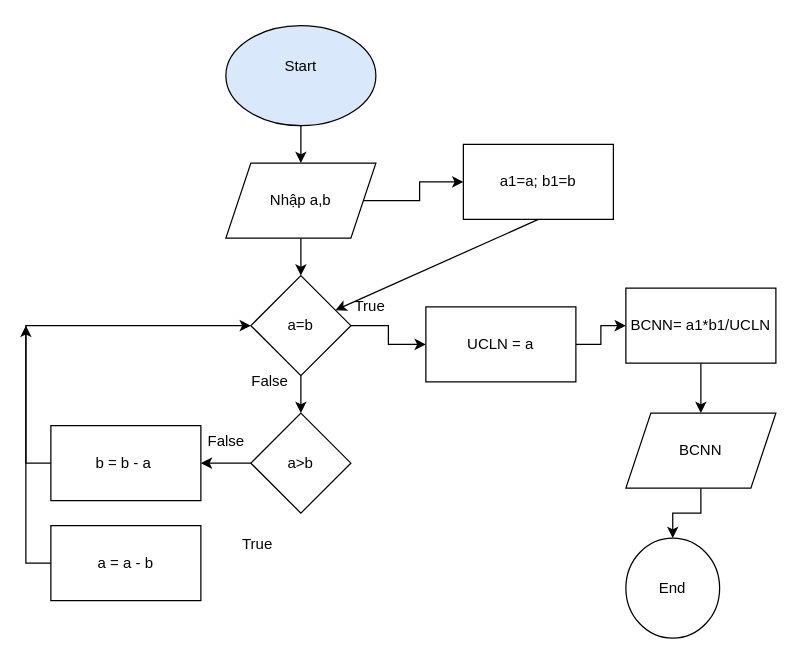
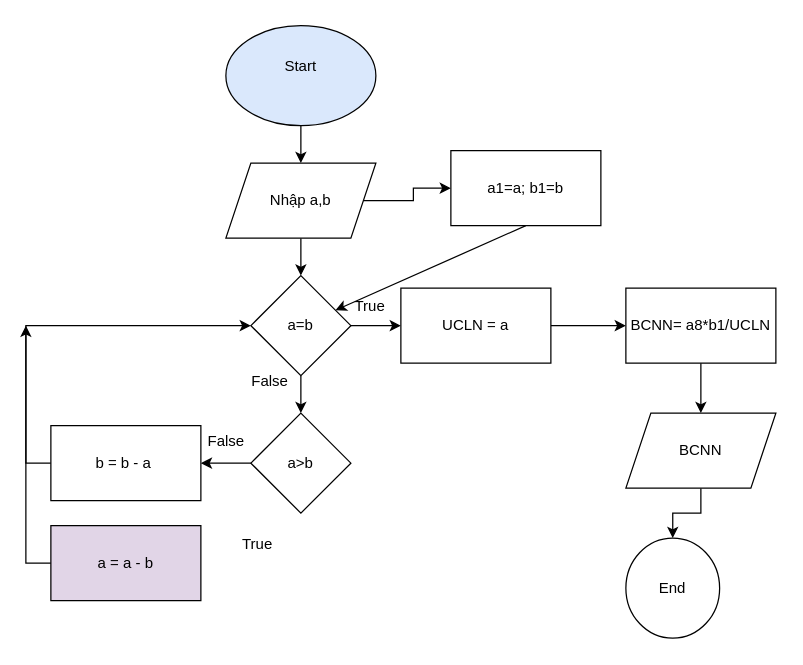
- <mxCell id="27" value="a1=a; b1=b" style="rounded=0;whiteSpace=wrap;html=1;" vertex="1" parent="1"><mxGeometry x="370" y="115" width="120" height="60" as="geometry" /></mxCell>
+ <mxCell id="27" value="a1=a; b1=b" style="rounded=0;whiteSpace=wrap;html=1;" vertex="1" parent="1"><mxGeometry x="360" y="120" width="120" height="60" as="geometry" /></mxCell>
- <mxCell id="23" value="BCNN= a1*b1/UCLN" style="rounded=0;whiteSpace=wrap;html=1;" vertex="1" parent="1"><mxGeometry x="500" y="230" width="120" height="60" as="geometry" /></mxCell>
+ <mxCell id="23" value="BCNN= a8*b1/UCLN" style="rounded=0;whiteSpace=wrap;html=1;" vertex="1" parent="1"><mxGeometry x="500" y="230" width="120" height="60" as="geometry" /></mxCell>
- <mxCell id="11" value="UCLN = a" style="rounded=0;whiteSpace=wrap;html=1;" vertex="1" parent="1"><mxGeometry x="340" y="245" width="120" height="60" as="geometry" /></mxCell>
+ <mxCell id="11" value="UCLN = a" style="rounded=0;whiteSpace=wrap;html=1;" vertex="1" parent="1"><mxGeometry x="320" y="230" width="120" height="60" as="geometry" /></mxCell>
- <mxCell id="17" value="a = a - b" style="rounded=0;whiteSpace=wrap;html=1;" vertex="1" parent="1"><mxGeometry x="40" y="420" width="120" height="60" as="geometry" /></mxCell>
+ <mxCell id="17" value="a = a - b" style="rounded=0;whiteSpace=wrap;html=1;fillColor=#e1d5e7;" vertex="1" parent="1"><mxGeometry x="40" y="420" width="120" height="60" as="geometry" /></mxCell>
